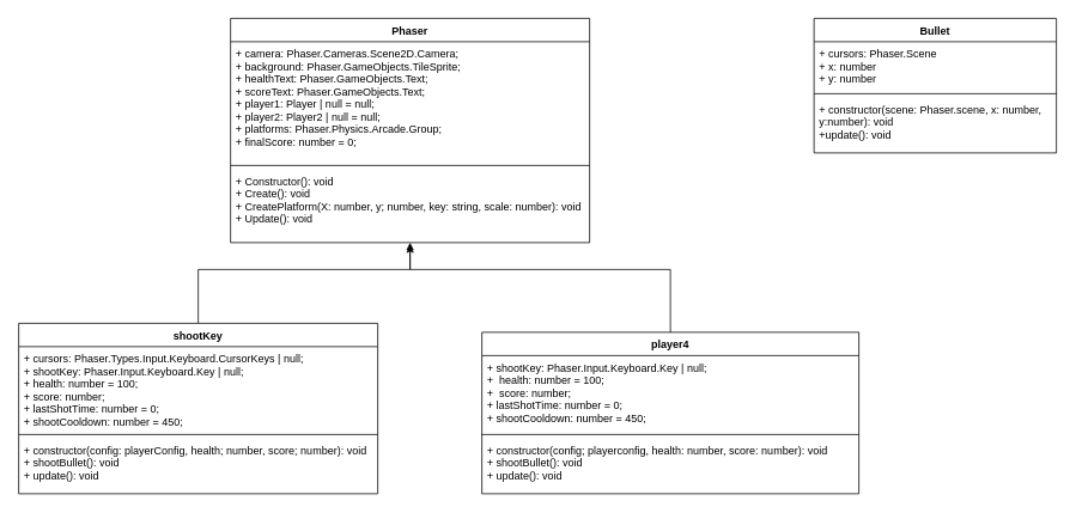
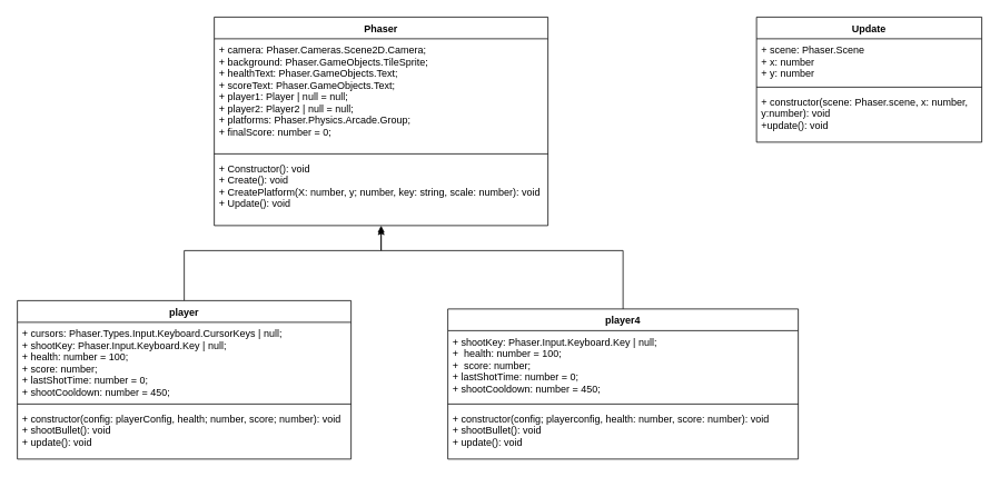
- <mxCell id="16" value="Bullet" style="swimlane;fontStyle=1;align=center;verticalAlign=top;childLayout=stackLayout;horizontal=1;startSize=26;horizontalStack=0;resizeParent=1;resizeParentMax=0;resizeLast=0;collapsible=1;marginBottom=0;" vertex="1" parent="1"><mxGeometry x="906" y="20" width="270" height="150" as="geometry" /></mxCell>
+ <mxCell id="16" value="Update" style="swimlane;fontStyle=1;align=center;verticalAlign=top;childLayout=stackLayout;horizontal=1;startSize=26;horizontalStack=0;resizeParent=1;resizeParentMax=0;resizeLast=0;collapsible=1;marginBottom=0;" vertex="1" parent="1"><mxGeometry x="906" y="20" width="270" height="150" as="geometry" /></mxCell>
- <mxCell id="17" value="+ cursors: Phaser.Scene&#10;+ x: number&#10;+ y: number" style="text;strokeColor=none;fillColor=none;align=left;verticalAlign=top;spacingLeft=4;spacingRight=4;overflow=hidden;rotatable=0;points=[[0,0.5],[1,0.5]];portConstraint=eastwest;" vertex="1" parent="16"><mxGeometry y="26" width="270" height="54" as="geometry" /></mxCell>
+ <mxCell id="17" value="+ scene: Phaser.Scene&#10;+ x: number&#10;+ y: number" style="text;strokeColor=none;fillColor=none;align=left;verticalAlign=top;spacingLeft=4;spacingRight=4;overflow=hidden;rotatable=0;points=[[0,0.5],[1,0.5]];portConstraint=eastwest;" vertex="1" parent="16"><mxGeometry y="26" width="270" height="54" as="geometry" /></mxCell>
- <mxCell id="7" value="shootKey" style="swimlane;fontStyle=1;align=center;verticalAlign=top;childLayout=stackLayout;horizontal=1;startSize=26;horizontalStack=0;resizeParent=1;resizeParentMax=0;resizeLast=0;collapsible=1;marginBottom=0;" vertex="1" parent="1"><mxGeometry x="20" y="360" width="400" height="190" as="geometry" /></mxCell>
+ <mxCell id="7" value="player" style="swimlane;fontStyle=1;align=center;verticalAlign=top;childLayout=stackLayout;horizontal=1;startSize=26;horizontalStack=0;resizeParent=1;resizeParentMax=0;resizeLast=0;collapsible=1;marginBottom=0;" vertex="1" parent="1"><mxGeometry x="20" y="360" width="400" height="190" as="geometry" /></mxCell>
